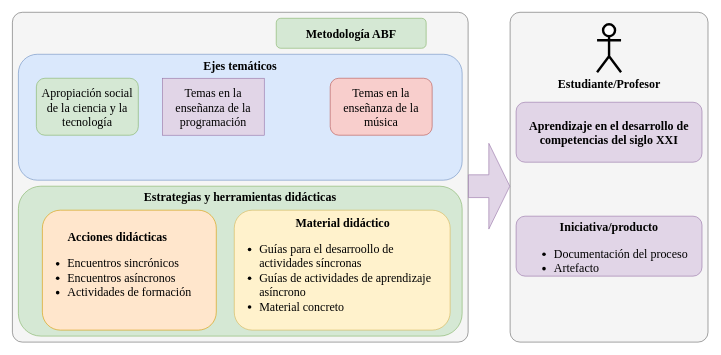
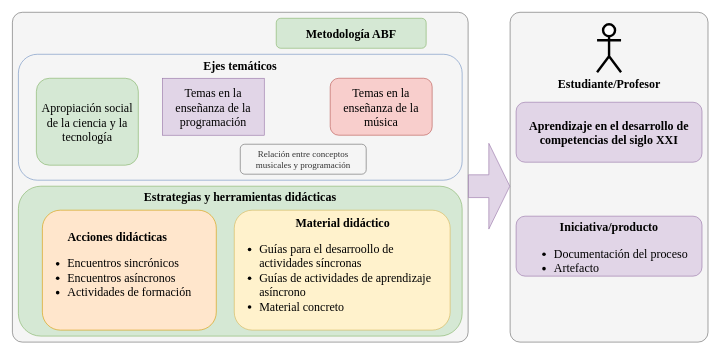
- <mxCell id="7" value="Ejes temáticos" style="rounded=1;whiteSpace=wrap;html=1;hachureGap=4;fontFamily=Architects Daughter;fontSource=https%3A%2F%2Ffonts.googleapis.com%2Fcss%3Ffamily%3DArchitects%2BDaughter;fontSize=20;verticalAlign=top;fontStyle=1;fillColor=#dae8fc;strokeColor=#6c8ebf;" parent="1" vertex="1"><mxGeometry x="30" y="90" width="740" height="210" as="geometry" /></mxCell>
+ <mxCell id="7" value="Ejes temáticos" style="rounded=1;whiteSpace=wrap;html=1;hachureGap=4;fontFamily=Architects Daughter;fontSource=https%3A%2F%2Ffonts.googleapis.com%2Fcss%3Ffamily%3DArchitects%2BDaughter;fontSize=20;verticalAlign=top;fontStyle=1;fillColor=#f5f5f5;strokeColor=#6c8ebf;" parent="1" vertex="1"><mxGeometry x="30" y="90" width="740" height="210" as="geometry" /></mxCell>
- <mxCell id="8" value="Apropiación social de la ciencia y la tecnología" style="rounded=1;whiteSpace=wrap;html=1;hachureGap=4;fontFamily=Architects Daughter;fontSource=https%3A%2F%2Ffonts.googleapis.com%2Fcss%3Ffamily%3DArchitects%2BDaughter;fontSize=20;fillColor=#d5e8d4;strokeColor=#82b366;" parent="1" vertex="1"><mxGeometry x="60" y="130" width="170" height="95" as="geometry" /></mxCell>
+ <mxCell id="8" value="Apropiación social de la ciencia y la tecnología" style="rounded=1;whiteSpace=wrap;html=1;hachureGap=4;fontFamily=Architects Daughter;fontSource=https%3A%2F%2Ffonts.googleapis.com%2Fcss%3Ffamily%3DArchitects%2BDaughter;fontSize=20;fillColor=#d5e8d4;strokeColor=#82b366;" parent="1" vertex="1"><mxGeometry x="60" y="130" width="170" height="145" as="geometry" /></mxCell>
+ <mxCell id="11" value="Relación entre conceptos musicales y programación" style="rounded=1;whiteSpace=wrap;html=1;hachureGap=4;fontFamily=Architects Daughter;fontSource=https%3A%2F%2Ffonts.googleapis.com%2Fcss%3Ffamily%3DArchitects%2BDaughter;fontSize=15;fillColor=#f5f5f5;fontColor=#333333;strokeColor=#666666;" parent="1" vertex="1"><mxGeometry x="400" y="240" width="210" height="50" as="geometry" /></mxCell>
